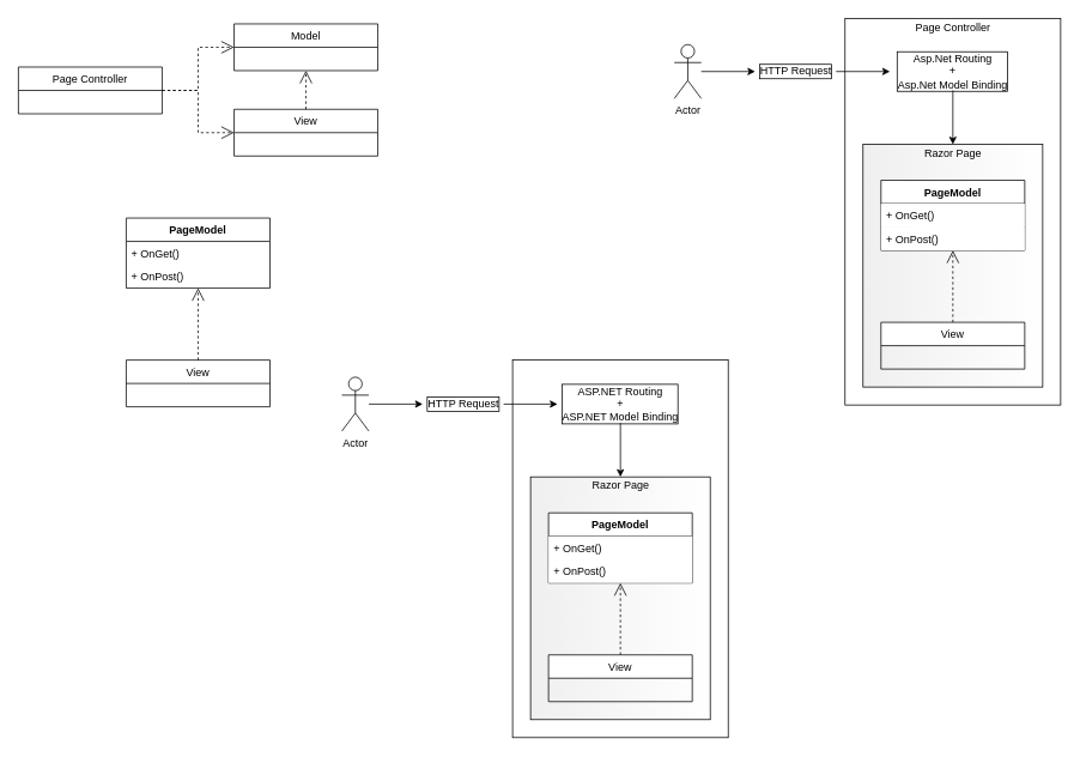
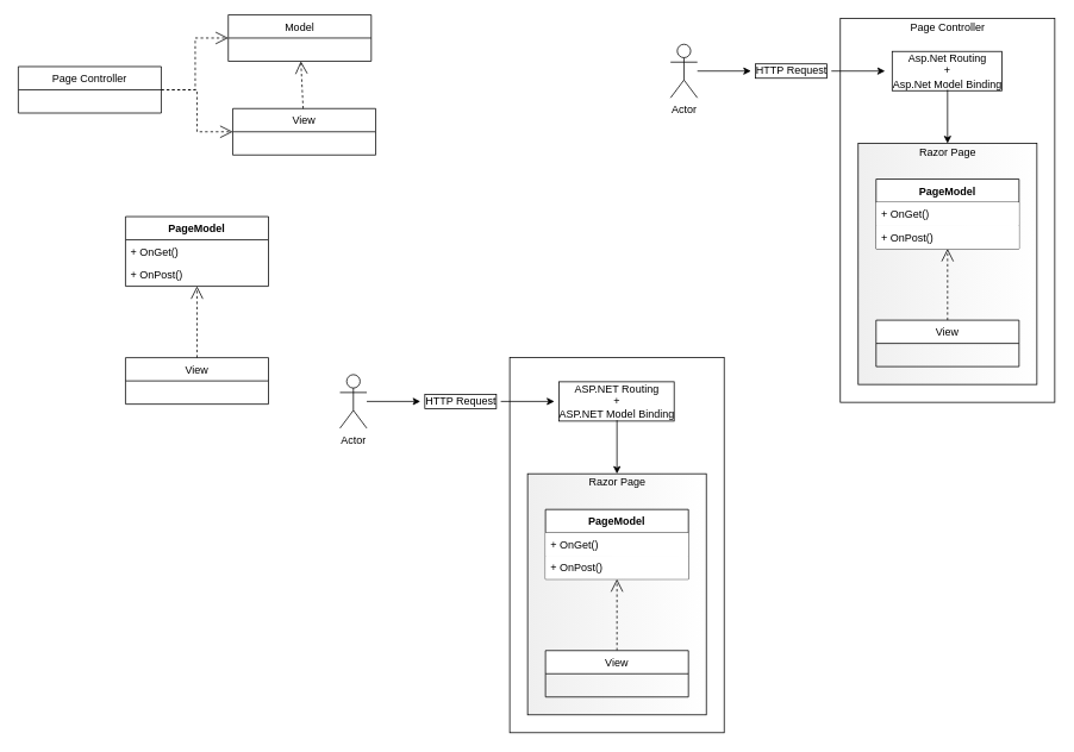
- <mxCell id="5" value="Model" style="swimlane;fontStyle=0;childLayout=stackLayout;horizontal=1;startSize=26;fillColor=#ffffff;horizontalStack=0;resizeParent=1;resizeParentMax=0;resizeLast=0;collapsible=1;marginBottom=0;" parent="1" vertex="1"><mxGeometry x="260" y="26" width="160" height="52" as="geometry" /></mxCell>
+ <mxCell id="5" value="Model" style="swimlane;fontStyle=0;childLayout=stackLayout;horizontal=1;startSize=26;fillColor=#ffffff;horizontalStack=0;resizeParent=1;resizeParentMax=0;resizeLast=0;collapsible=1;marginBottom=0;" parent="1" vertex="1"><mxGeometry x="255" y="16" width="160" height="52" as="geometry" /></mxCell>
